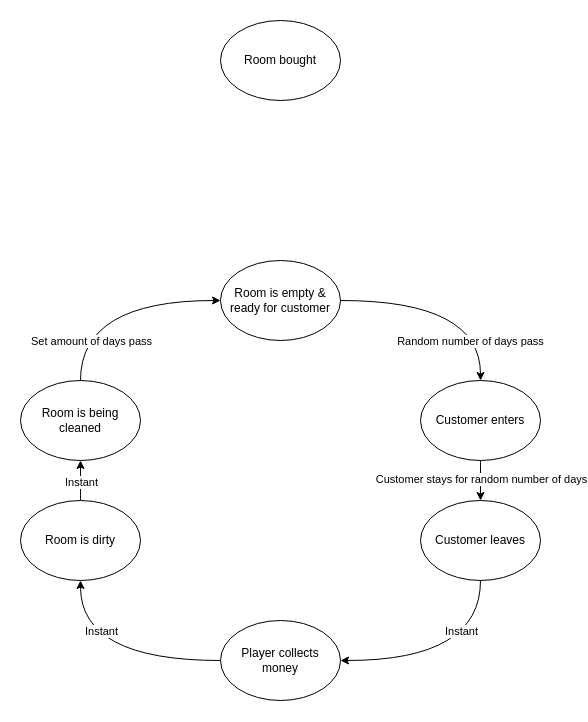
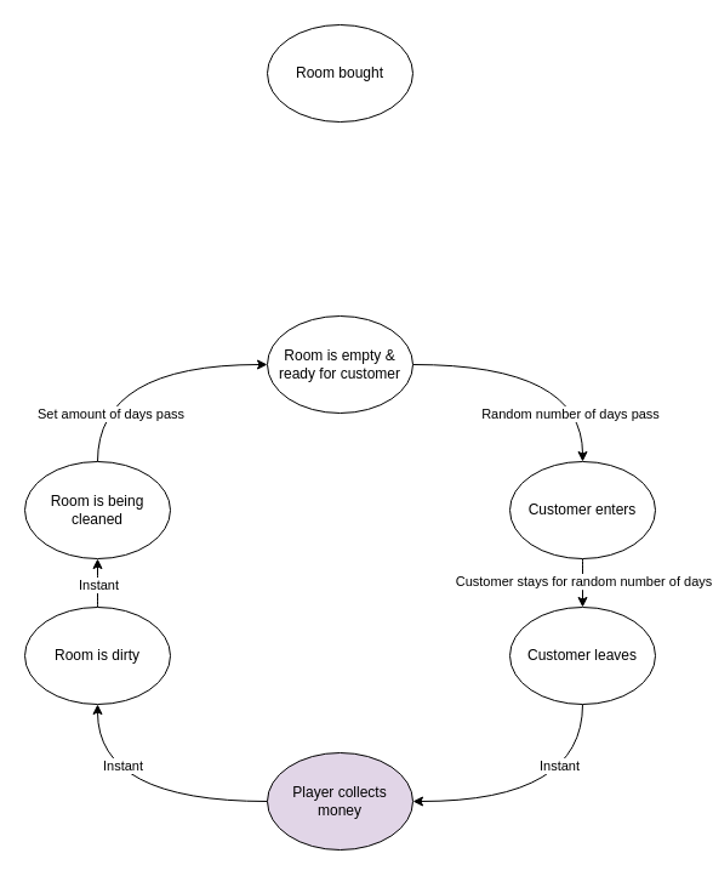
- <mxCell id="11" value="Player collects&lt;br&gt;money" style="ellipse;whiteSpace=wrap;html=1;" parent="1" vertex="1"><mxGeometry x="220" y="620" width="120" height="80" as="geometry" /></mxCell>
+ <mxCell id="11" value="Player collects&lt;br&gt;money" style="ellipse;whiteSpace=wrap;html=1;fillColor=#e1d5e7;" parent="1" vertex="1"><mxGeometry x="220" y="620" width="120" height="80" as="geometry" /></mxCell>
